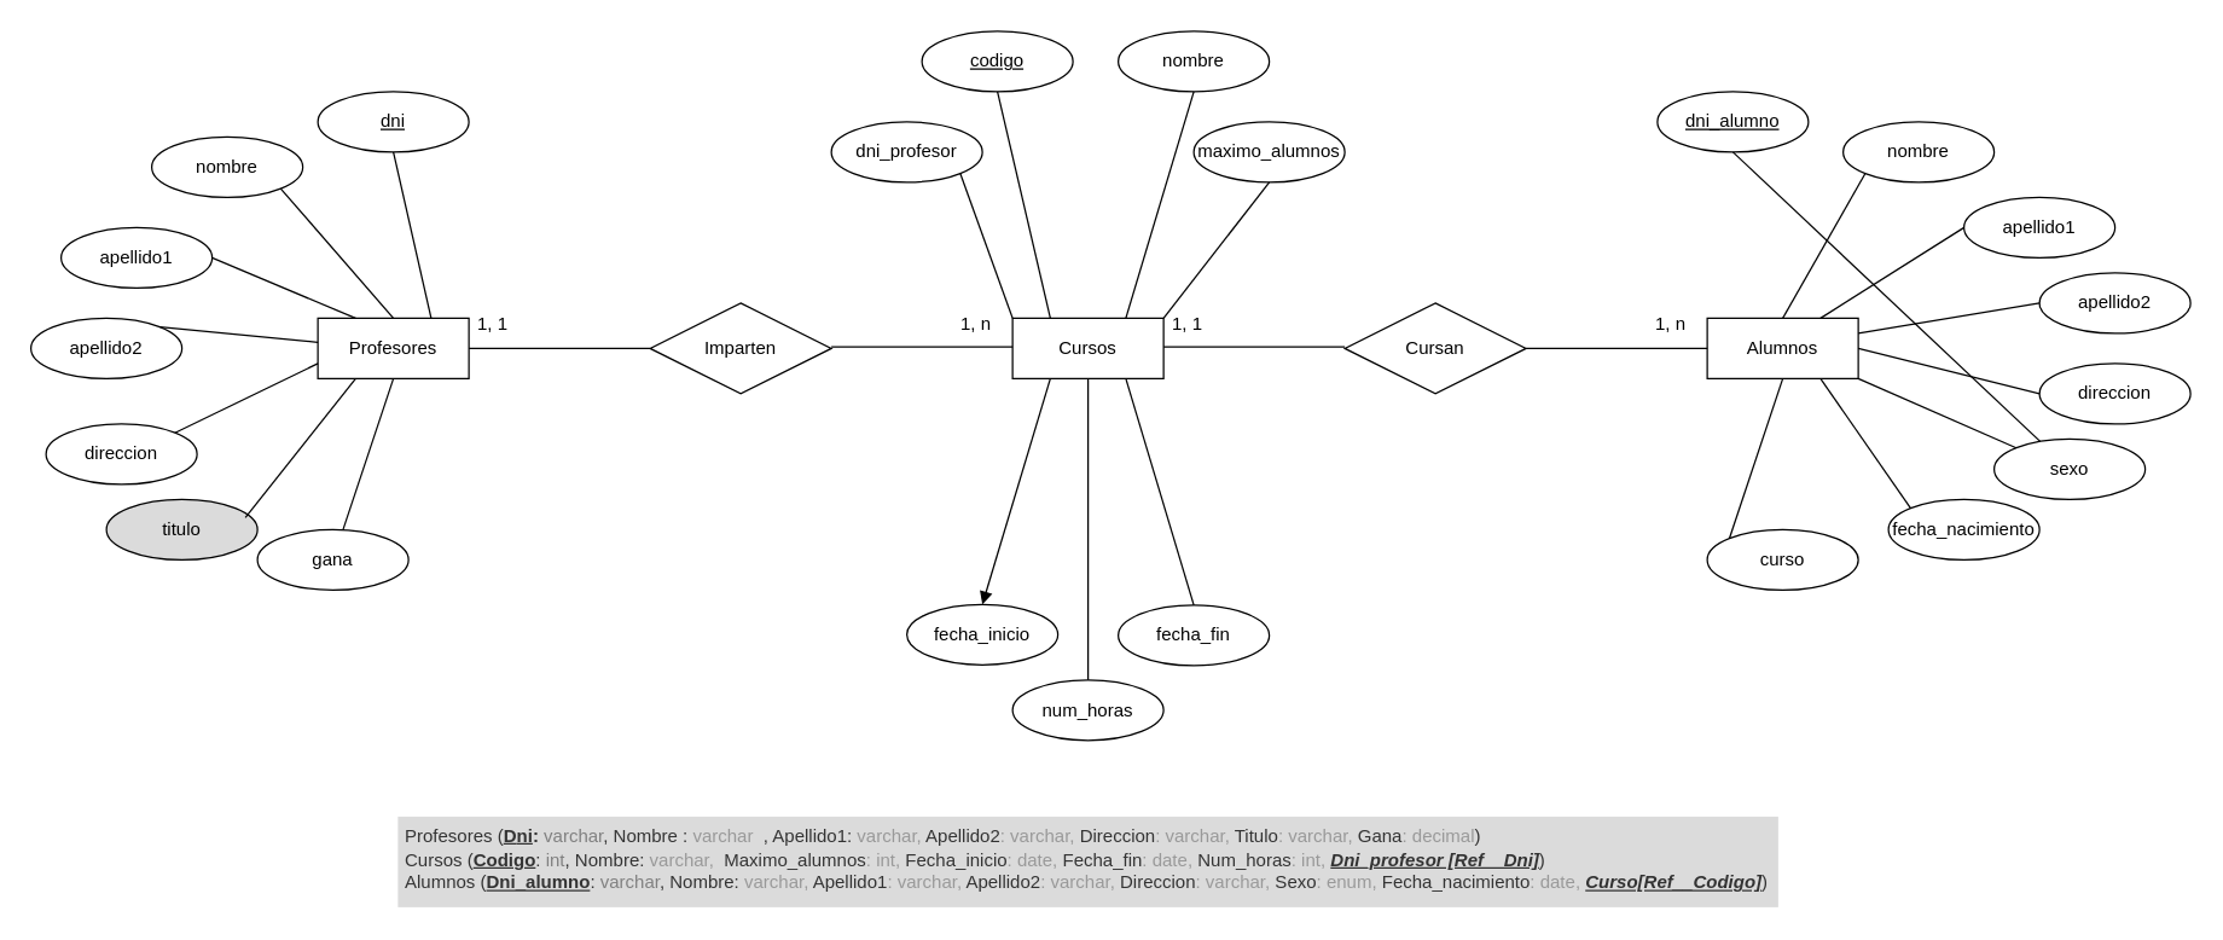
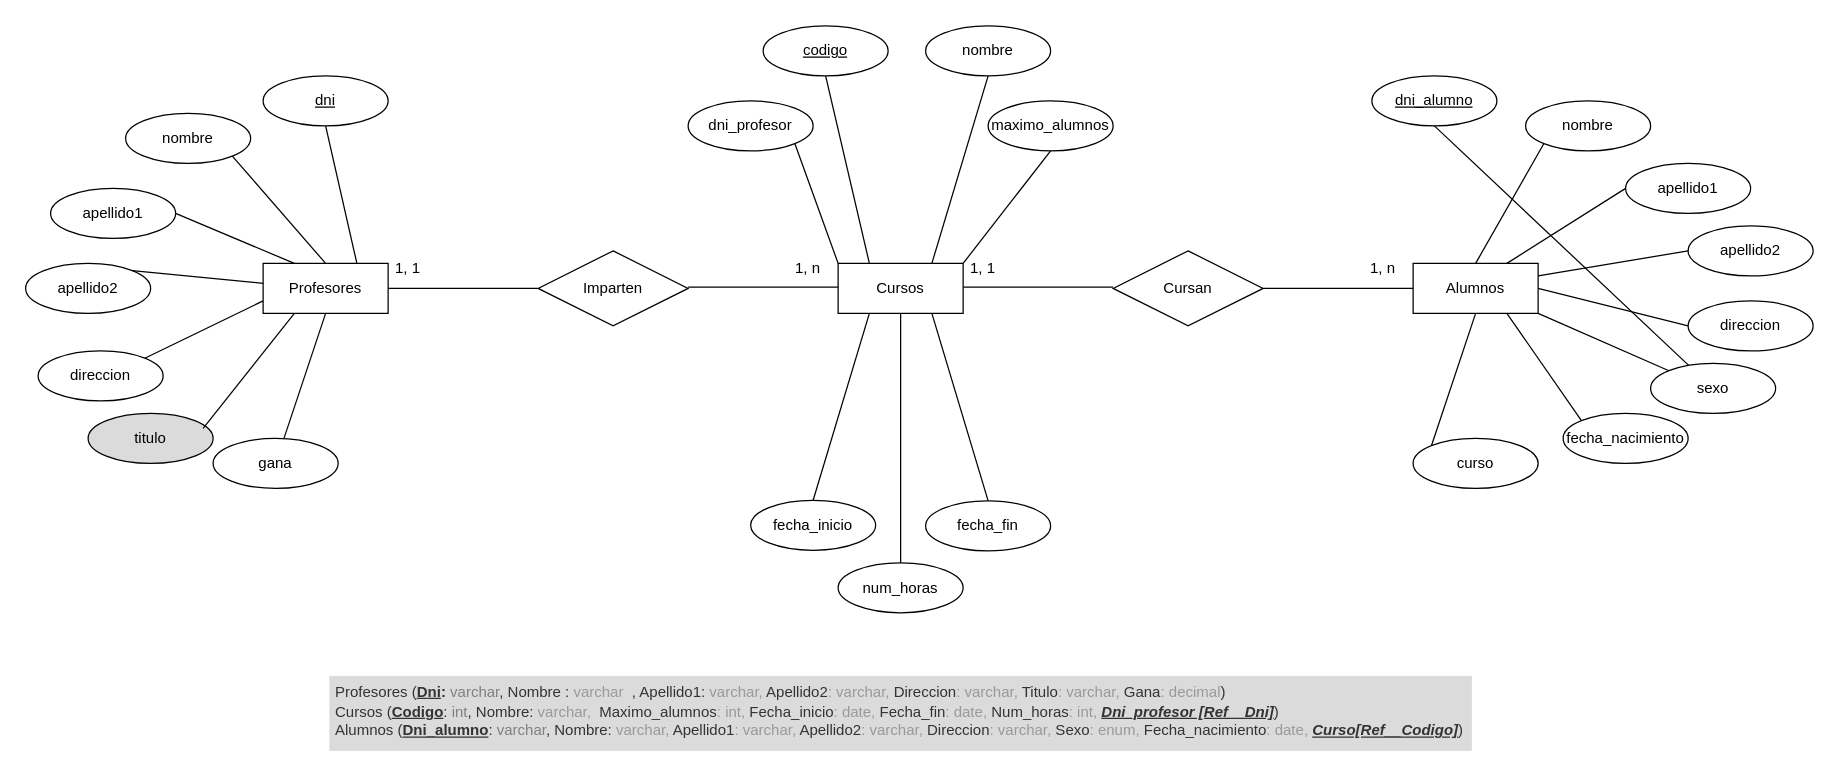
- <mxCell id="48" value="" style="endArrow=block;html=1;rounded=0;exitX=0.25;exitY=1;exitDx=0;exitDy=0;entryX=0.5;entryY=0;entryDx=0;entryDy=0;" edge="1" parent="1" source="3" target="16"><mxGeometry relative="1" as="geometry"><mxPoint x="830" y="130" as="sourcePoint" /><mxPoint x="780" y="220" as="targetPoint" /></mxGeometry></mxCell>
+ <mxCell id="48" value="" style="endArrow=none;html=1;rounded=0;exitX=0.25;exitY=1;exitDx=0;exitDy=0;entryX=0.5;entryY=0;entryDx=0;entryDy=0;" edge="1" parent="1" source="3" target="16"><mxGeometry relative="1" as="geometry"><mxPoint x="830" y="130" as="sourcePoint" /><mxPoint x="780" y="220" as="targetPoint" /></mxGeometry></mxCell>
